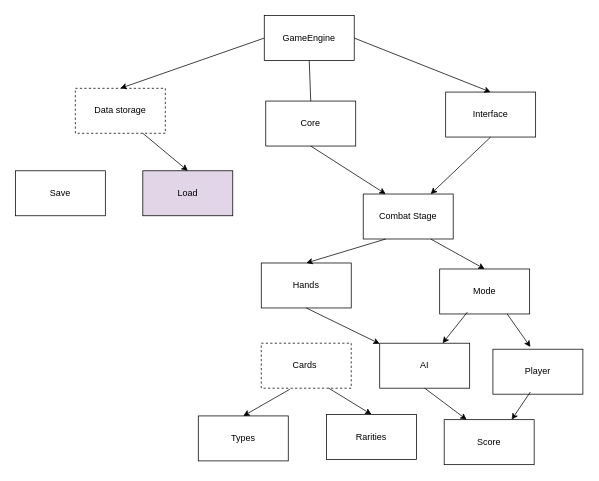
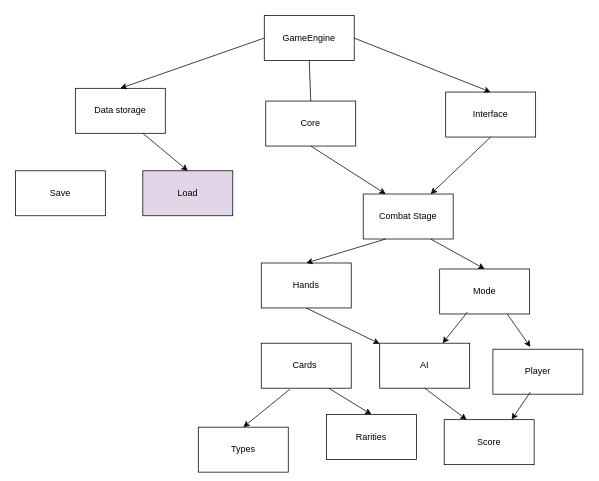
- <mxCell id="8" value="Data storage" style="rounded=0;whiteSpace=wrap;html=1;dashed=1;" parent="1" vertex="1"><mxGeometry x="100" y="117" width="120" height="60" as="geometry" /></mxCell>
+ <mxCell id="8" value="Data storage" style="rounded=0;whiteSpace=wrap;html=1;" parent="1" vertex="1"><mxGeometry x="100" y="117" width="120" height="60" as="geometry" /></mxCell>
- <mxCell id="5" value="Cards&amp;nbsp;" style="rounded=0;whiteSpace=wrap;html=1;dashed=1;" parent="1" vertex="1"><mxGeometry x="348" y="457" width="120" height="60" as="geometry" /></mxCell>
+ <mxCell id="5" value="Cards&amp;nbsp;" style="rounded=0;whiteSpace=wrap;html=1;" parent="1" vertex="1"><mxGeometry x="348" y="457" width="120" height="60" as="geometry" /></mxCell>
- <mxCell id="27" value="Types" style="rounded=0;whiteSpace=wrap;html=1;" vertex="1" parent="1"><mxGeometry x="264" y="554" width="120" height="60" as="geometry" /></mxCell>
+ <mxCell id="27" value="Types" style="rounded=0;whiteSpace=wrap;html=1;" vertex="1" parent="1"><mxGeometry x="264" y="569" width="120" height="60" as="geometry" /></mxCell>
